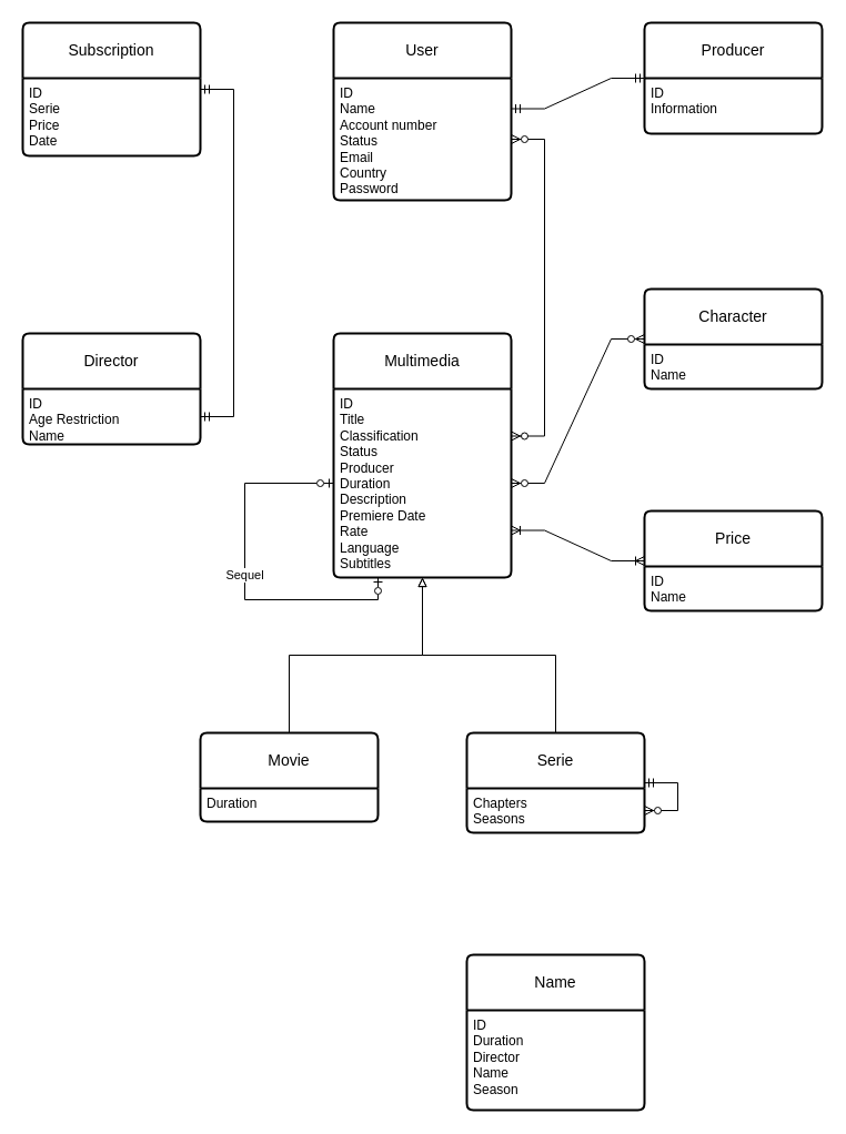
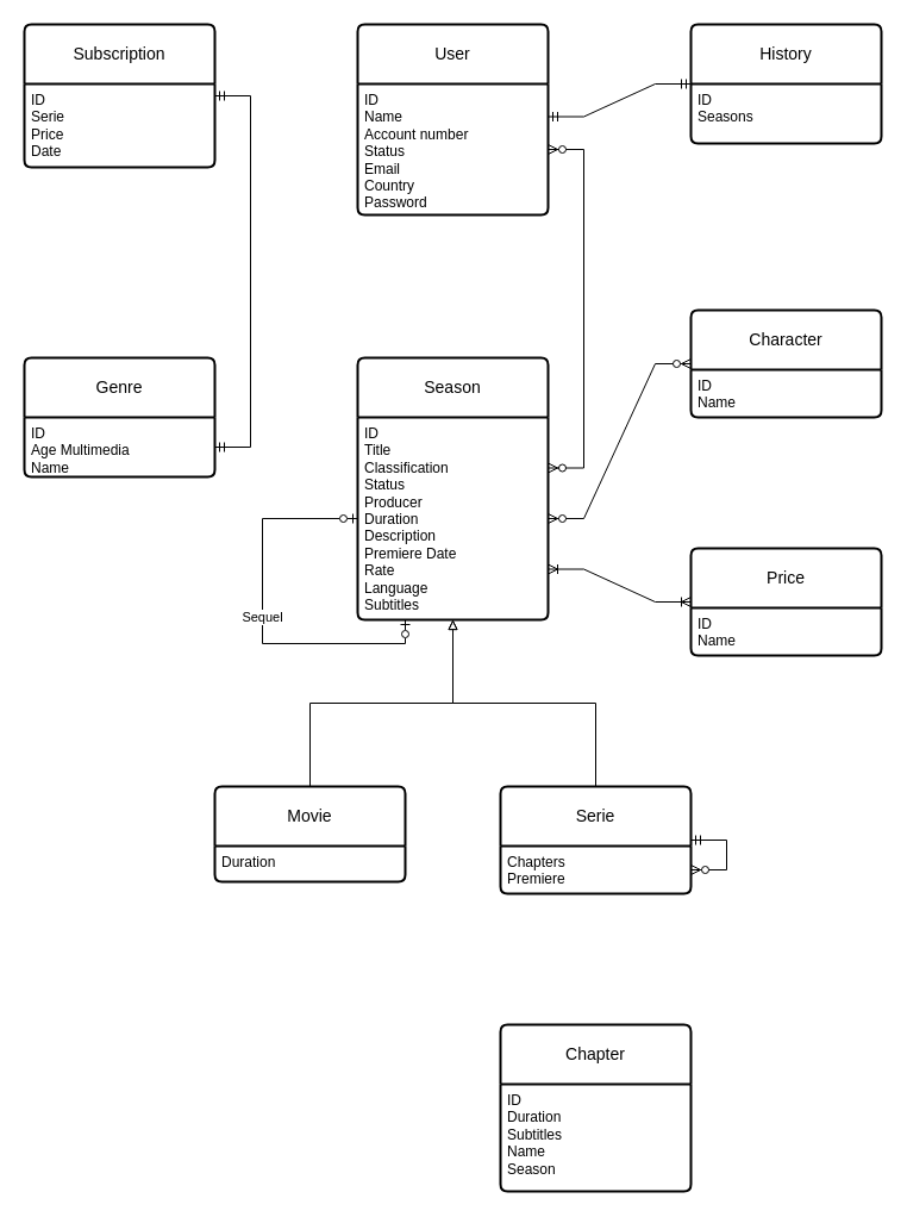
- <mxCell id="22" value="Producer" style="swimlane;childLayout=stackLayout;horizontal=1;startSize=50;horizontalStack=0;rounded=1;fontSize=14;fontStyle=0;strokeWidth=2;resizeParent=0;resizeLast=1;shadow=0;dashed=0;align=center;arcSize=4;whiteSpace=wrap;html=1;" parent="1" vertex="1"><mxGeometry x="580" y="20" width="160" height="100" as="geometry" /></mxCell>
+ <mxCell id="22" value="History" style="swimlane;childLayout=stackLayout;horizontal=1;startSize=50;horizontalStack=0;rounded=1;fontSize=14;fontStyle=0;strokeWidth=2;resizeParent=0;resizeLast=1;shadow=0;dashed=0;align=center;arcSize=4;whiteSpace=wrap;html=1;" parent="1" vertex="1"><mxGeometry x="580" y="20" width="160" height="100" as="geometry" /></mxCell>
- <mxCell id="23" value="ID&lt;br&gt;Information" style="align=left;strokeColor=none;fillColor=none;spacingLeft=4;fontSize=12;verticalAlign=top;resizable=0;rotatable=0;part=1;html=1;" parent="22" vertex="1"><mxGeometry y="50" width="160" height="50" as="geometry" /></mxCell>
+ <mxCell id="23" value="ID&lt;br&gt;Seasons" style="align=left;strokeColor=none;fillColor=none;spacingLeft=4;fontSize=12;verticalAlign=top;resizable=0;rotatable=0;part=1;html=1;" parent="22" vertex="1"><mxGeometry y="50" width="160" height="50" as="geometry" /></mxCell>
- <mxCell id="17" value="Director" style="swimlane;childLayout=stackLayout;horizontal=1;startSize=50;horizontalStack=0;rounded=1;fontSize=14;fontStyle=0;strokeWidth=2;resizeParent=0;resizeLast=1;shadow=0;dashed=0;align=center;arcSize=4;whiteSpace=wrap;html=1;" parent="1" vertex="1"><mxGeometry x="20" y="300" width="160" height="100" as="geometry" /></mxCell>
+ <mxCell id="17" value="Genre" style="swimlane;childLayout=stackLayout;horizontal=1;startSize=50;horizontalStack=0;rounded=1;fontSize=14;fontStyle=0;strokeWidth=2;resizeParent=0;resizeLast=1;shadow=0;dashed=0;align=center;arcSize=4;whiteSpace=wrap;html=1;" parent="1" vertex="1"><mxGeometry x="20" y="300" width="160" height="100" as="geometry" /></mxCell>
- <mxCell id="9" value="Multimedia" style="swimlane;childLayout=stackLayout;horizontal=1;startSize=50;horizontalStack=0;rounded=1;fontSize=14;fontStyle=0;strokeWidth=2;resizeParent=0;resizeLast=1;shadow=0;dashed=0;align=center;arcSize=4;whiteSpace=wrap;html=1;" parent="1" vertex="1"><mxGeometry x="300" y="300" width="160" height="220" as="geometry" /></mxCell>
+ <mxCell id="9" value="Season" style="swimlane;childLayout=stackLayout;horizontal=1;startSize=50;horizontalStack=0;rounded=1;fontSize=14;fontStyle=0;strokeWidth=2;resizeParent=0;resizeLast=1;shadow=0;dashed=0;align=center;arcSize=4;whiteSpace=wrap;html=1;" parent="1" vertex="1"><mxGeometry x="300" y="300" width="160" height="220" as="geometry" /></mxCell>
- <mxCell id="18" value="ID&lt;br&gt;Age Restriction&lt;br&gt;Name" style="align=left;strokeColor=none;fillColor=none;spacingLeft=4;fontSize=12;verticalAlign=top;resizable=0;rotatable=0;part=1;html=1;" parent="17" vertex="1"><mxGeometry y="50" width="160" height="50" as="geometry" /></mxCell>
+ <mxCell id="18" value="ID&lt;br&gt;Age Multimedia&lt;br&gt;Name" style="align=left;strokeColor=none;fillColor=none;spacingLeft=4;fontSize=12;verticalAlign=top;resizable=0;rotatable=0;part=1;html=1;" parent="17" vertex="1"><mxGeometry y="50" width="160" height="50" as="geometry" /></mxCell>
- <mxCell id="8" value="Chapters&lt;br&gt;Seasons&lt;br&gt;" style="align=left;strokeColor=none;fillColor=none;spacingLeft=4;fontSize=12;verticalAlign=top;resizable=0;rotatable=0;part=1;html=1;" parent="7" vertex="1"><mxGeometry y="50" width="160" height="40" as="geometry" /></mxCell>
+ <mxCell id="8" value="Chapters&lt;br&gt;Premiere&lt;br&gt;" style="align=left;strokeColor=none;fillColor=none;spacingLeft=4;fontSize=12;verticalAlign=top;resizable=0;rotatable=0;part=1;html=1;" parent="7" vertex="1"><mxGeometry y="50" width="160" height="40" as="geometry" /></mxCell>
- <mxCell id="13" value="Name" style="swimlane;childLayout=stackLayout;horizontal=1;startSize=50;horizontalStack=0;rounded=1;fontSize=14;fontStyle=0;strokeWidth=2;resizeParent=0;resizeLast=1;shadow=0;dashed=0;align=center;arcSize=4;whiteSpace=wrap;html=1;" parent="1" vertex="1"><mxGeometry x="420" y="860" width="160" height="140" as="geometry" /></mxCell>
+ <mxCell id="13" value="Chapter" style="swimlane;childLayout=stackLayout;horizontal=1;startSize=50;horizontalStack=0;rounded=1;fontSize=14;fontStyle=0;strokeWidth=2;resizeParent=0;resizeLast=1;shadow=0;dashed=0;align=center;arcSize=4;whiteSpace=wrap;html=1;" parent="1" vertex="1"><mxGeometry x="420" y="860" width="160" height="140" as="geometry" /></mxCell>
- <mxCell id="14" value="ID&lt;br&gt;Duration&lt;br&gt;Director&lt;br&gt;Name&lt;br&gt;Season" style="align=left;strokeColor=none;fillColor=none;spacingLeft=4;fontSize=12;verticalAlign=top;resizable=0;rotatable=0;part=1;html=1;" parent="13" vertex="1"><mxGeometry y="50" width="160" height="90" as="geometry" /></mxCell>
+ <mxCell id="14" value="ID&lt;br&gt;Duration&lt;br&gt;Subtitles&lt;br&gt;Name&lt;br&gt;Season" style="align=left;strokeColor=none;fillColor=none;spacingLeft=4;fontSize=12;verticalAlign=top;resizable=0;rotatable=0;part=1;html=1;" parent="13" vertex="1"><mxGeometry y="50" width="160" height="90" as="geometry" /></mxCell>
